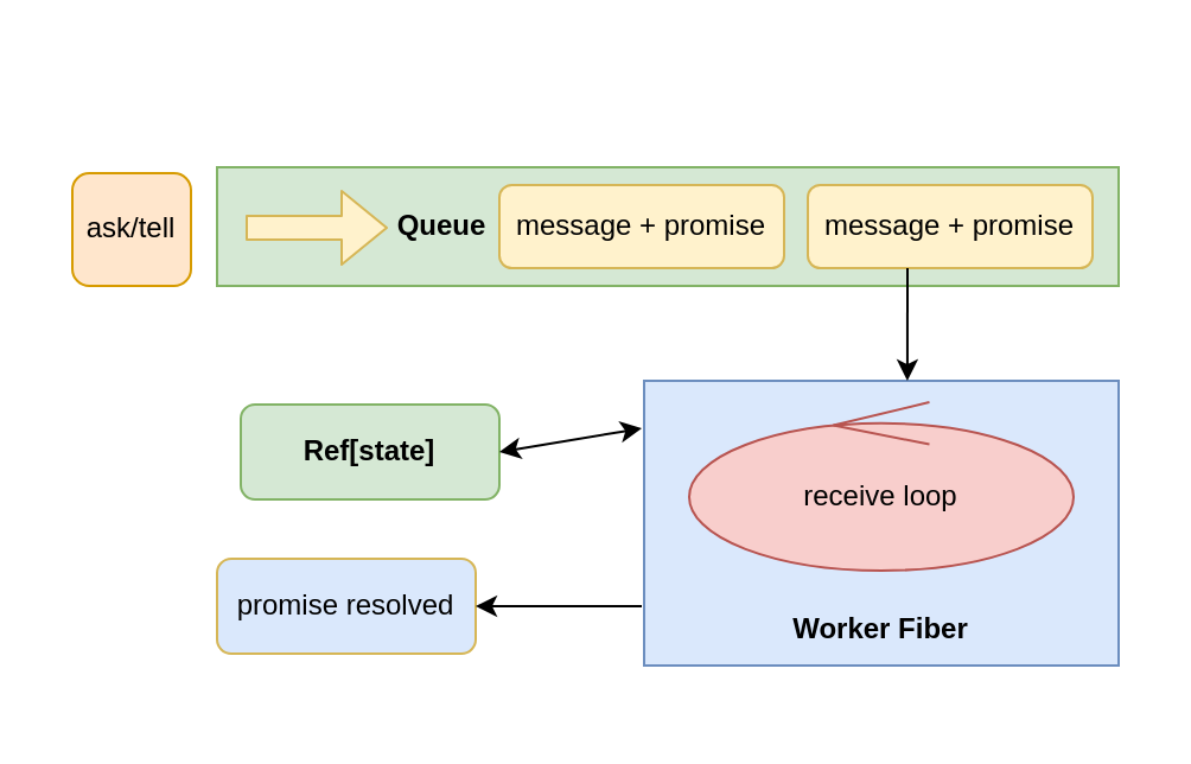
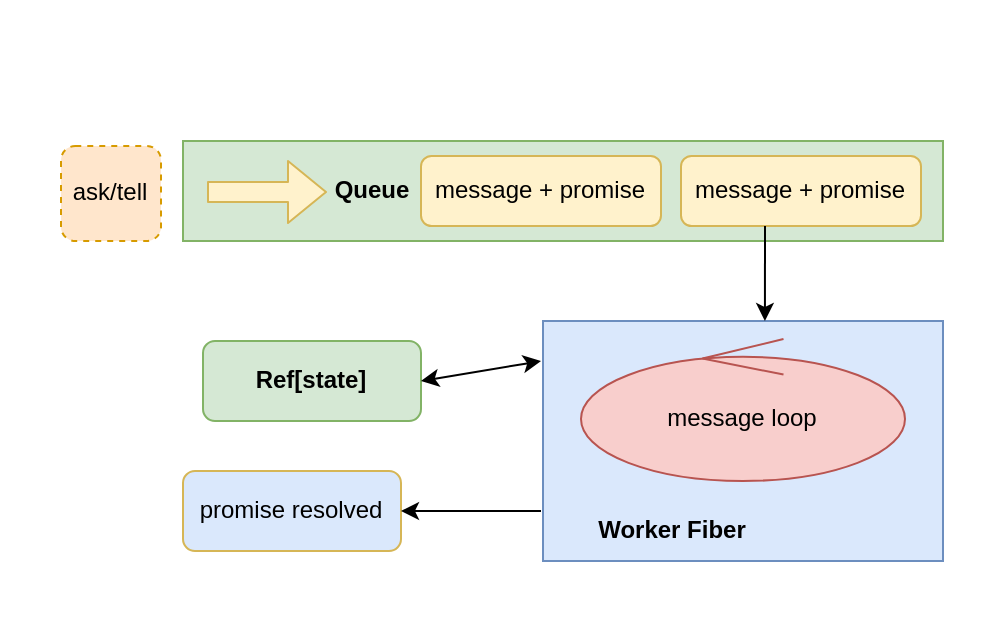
- <mxCell id="13" value="&lt;span&gt;ask/tell&lt;/span&gt;" style="rounded=1;whiteSpace=wrap;html=1;fillColor=#ffe6cc;strokeColor=#d79b00;" parent="1" vertex="1"><mxGeometry x="30" y="72.5" width="50" height="47.5" as="geometry" /></mxCell>
+ <mxCell id="13" value="&lt;span&gt;ask/tell&lt;/span&gt;" style="rounded=1;whiteSpace=wrap;html=1;fillColor=#ffe6cc;strokeColor=#d79b00;dashed=1;" parent="1" vertex="1"><mxGeometry x="30" y="72.5" width="50" height="47.5" as="geometry" /></mxCell>
- <mxCell id="10" value="receive loop" style="ellipse;shape=umlControl;whiteSpace=wrap;html=1;fillColor=#f8cecc;strokeColor=#b85450;" parent="1" vertex="1"><mxGeometry x="290" y="169" width="162" height="71" as="geometry" /></mxCell>
+ <mxCell id="10" value="message loop" style="ellipse;shape=umlControl;whiteSpace=wrap;html=1;fillColor=#f8cecc;strokeColor=#b85450;" parent="1" vertex="1"><mxGeometry x="290" y="169" width="162" height="71" as="geometry" /></mxCell>
- <mxCell id="11" value="Worker Fiber" style="text;html=1;strokeColor=none;fillColor=none;align=center;verticalAlign=middle;whiteSpace=wrap;rounded=0;fontStyle=1" parent="1" vertex="1"><mxGeometry x="331" y="255" width="80" height="20" as="geometry" /></mxCell>
+ <mxCell id="11" value="Worker Fiber" style="text;html=1;strokeColor=none;fillColor=none;align=center;verticalAlign=middle;whiteSpace=wrap;rounded=0;fontStyle=1" parent="1" vertex="1"><mxGeometry x="296" y="255" width="80" height="20" as="geometry" /></mxCell>
